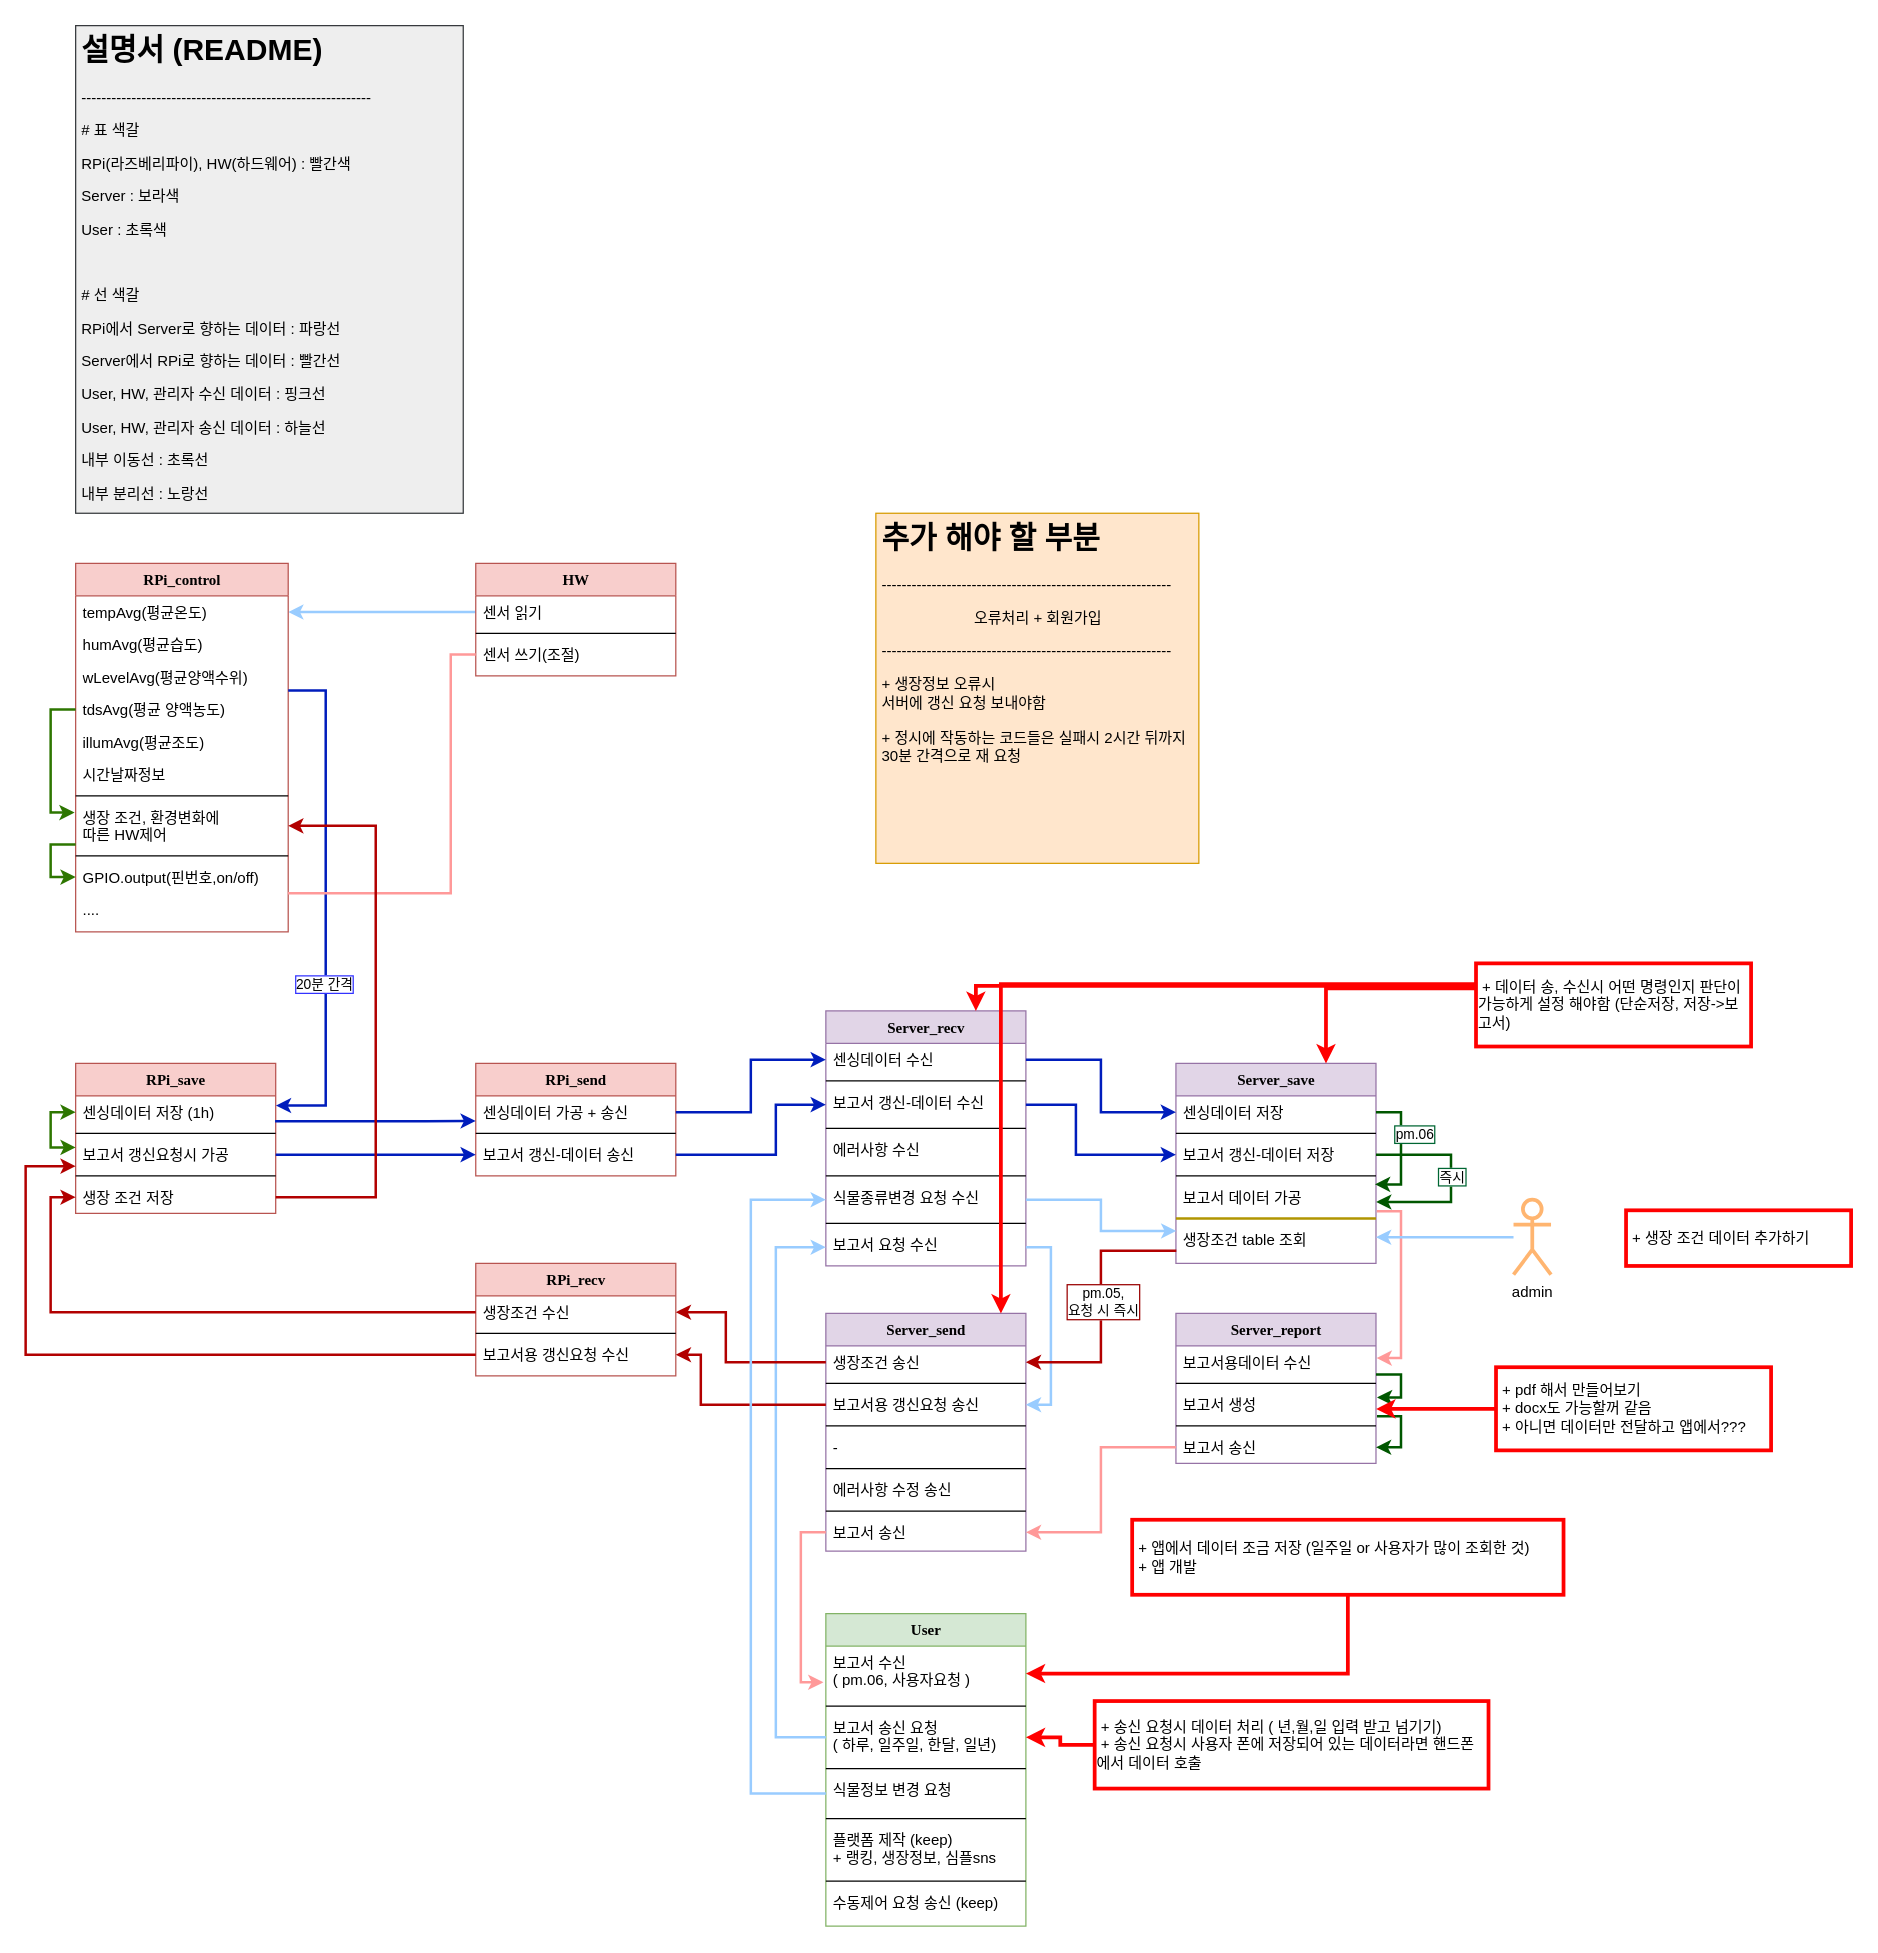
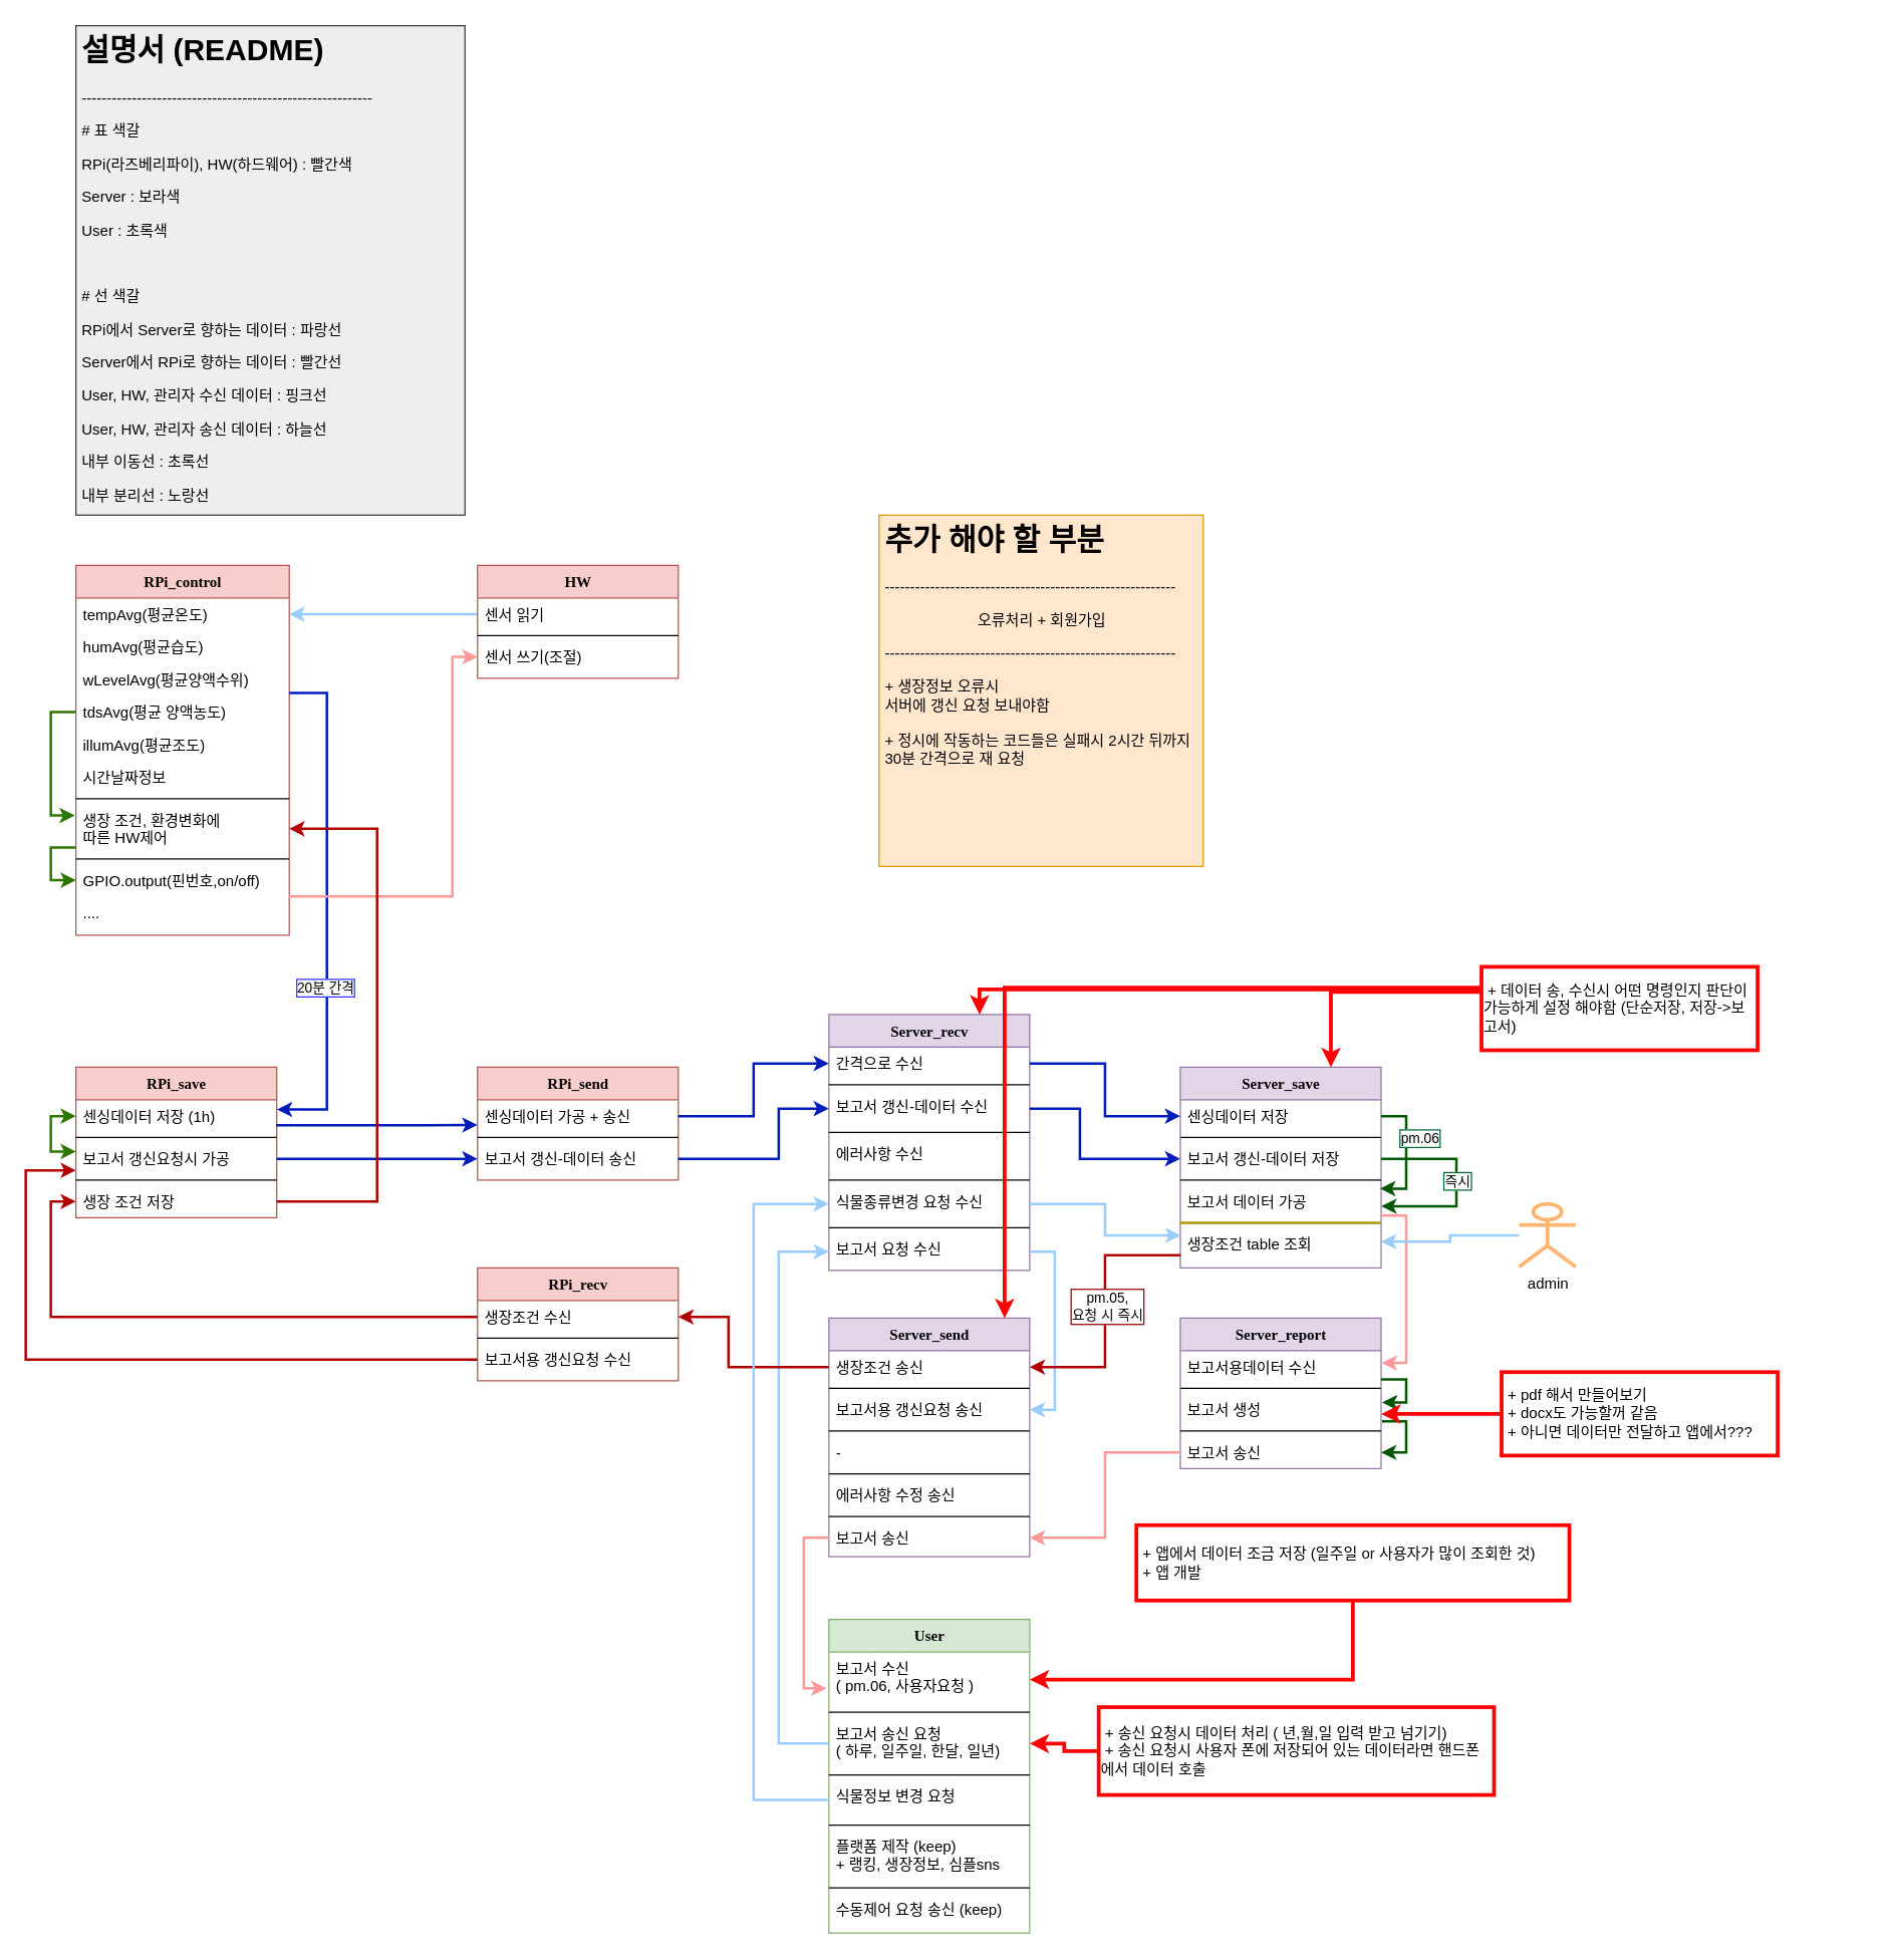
- <mxCell id="106" style="edgeStyle=orthogonalEdgeStyle;rounded=0;orthogonalLoop=1;jettySize=auto;html=1;entryX=0;entryY=0.5;entryDx=0;entryDy=0;startArrow=none;startFill=0;strokeWidth=2;fillColor=#a0522d;strokeColor=#FF9999;exitX=0.999;exitY=1;exitDx=0;exitDy=0;exitPerimeter=0;endArrow=none;" parent="1" source="15" target="105" edge="1"><mxGeometry relative="1" as="geometry"><Array as="points"><mxPoint x="360" y="714" /><mxPoint x="360" y="523" /></Array></mxGeometry></mxCell>
+ <mxCell id="106" style="edgeStyle=orthogonalEdgeStyle;rounded=0;orthogonalLoop=1;jettySize=auto;html=1;entryX=0;entryY=0.5;entryDx=0;entryDy=0;startArrow=none;startFill=0;strokeWidth=2;fillColor=#a0522d;strokeColor=#FF9999;exitX=0.999;exitY=1;exitDx=0;exitDy=0;exitPerimeter=0;" parent="1" source="15" target="105" edge="1"><mxGeometry relative="1" as="geometry"><Array as="points"><mxPoint x="360" y="714" /><mxPoint x="360" y="523" /></Array></mxGeometry></mxCell>
- <mxCell id="43" value="센싱데이터 수신" style="text;html=1;strokeColor=none;fillColor=none;align=left;verticalAlign=top;spacingLeft=4;spacingRight=4;whiteSpace=wrap;overflow=hidden;rotatable=0;points=[[0,0.5],[1,0.5]];portConstraint=eastwest;" parent="42" vertex="1"><mxGeometry y="26" width="160" height="26" as="geometry" /></mxCell>
+ <mxCell id="43" value="간격으로 수신" style="text;html=1;strokeColor=none;fillColor=none;align=left;verticalAlign=top;spacingLeft=4;spacingRight=4;whiteSpace=wrap;overflow=hidden;rotatable=0;points=[[0,0.5],[1,0.5]];portConstraint=eastwest;" parent="42" vertex="1"><mxGeometry y="26" width="160" height="26" as="geometry" /></mxCell>
- <mxCell id="116" value="admin" style="shape=umlActor;verticalLabelPosition=bottom;verticalAlign=top;html=1;outlineConnect=0;strokeWidth=3;fillColor=none;gradientColor=#ffffff;strokeColor=#FFB570;" parent="1" vertex="1"><mxGeometry x="1210" y="959" width="30" height="60" as="geometry" /></mxCell>
+ <mxCell id="116" value="admin" style="shape=umlActor;verticalLabelPosition=bottom;verticalAlign=top;html=1;outlineConnect=0;strokeWidth=3;fillColor=none;gradientColor=#ffffff;strokeColor=#FFB570;" parent="1" vertex="1"><mxGeometry x="1210" y="959" width="45" height="50" as="geometry" /></mxCell>
- <mxCell id="117" value="&amp;nbsp;+ 생장 조건 데이터 추가하기" style="text;html=1;align=left;verticalAlign=middle;whiteSpace=wrap;rounded=0;strokeWidth=3;strokeColor=#FF0000;" parent="1" vertex="1"><mxGeometry x="1300" y="967.5" width="180" height="44.5" as="geometry" /></mxCell>
- <mxCell id="96" style="edgeStyle=orthogonalEdgeStyle;rounded=0;orthogonalLoop=1;jettySize=auto;html=1;exitX=0;exitY=0.5;exitDx=0;exitDy=0;entryX=1;entryY=0.5;entryDx=0;entryDy=0;strokeWidth=2;fillColor=#e51400;strokeColor=#B20000;" parent="1" source="35" target="24" edge="1"><mxGeometry relative="1" as="geometry"><Array as="points"><mxPoint x="560" y="1123" /><mxPoint x="560" y="1083" /></Array></mxGeometry></mxCell>
